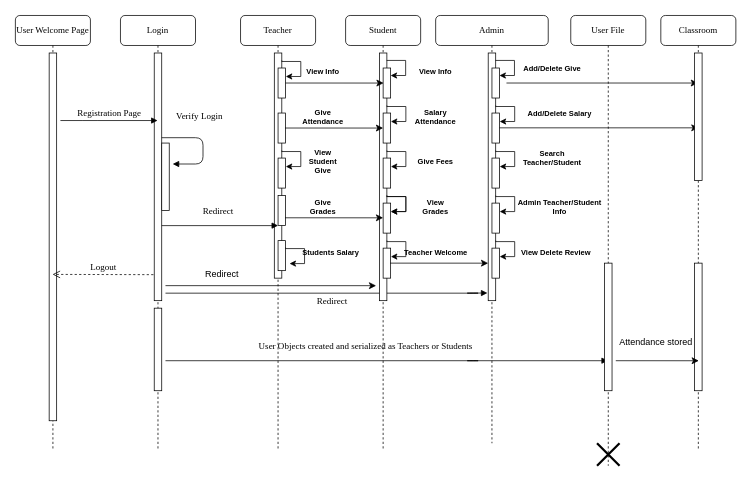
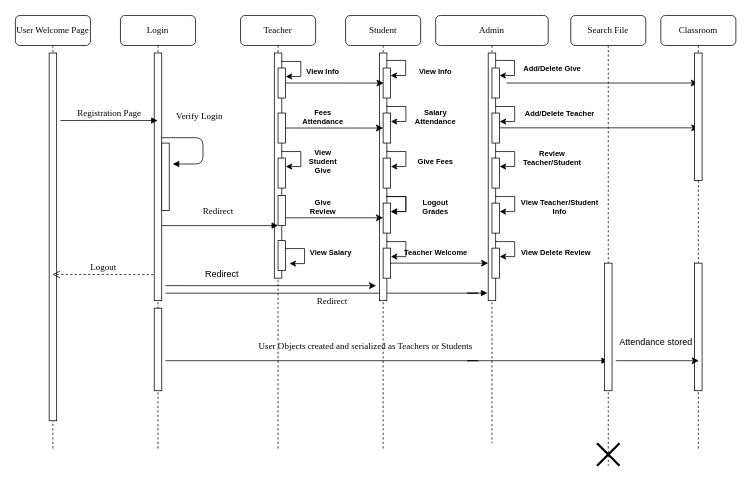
- <mxCell id="53" value="User File" style="shape=umlLifeline;perimeter=lifelinePerimeter;whiteSpace=wrap;html=1;container=1;collapsible=0;recursiveResize=0;outlineConnect=0;rounded=1;shadow=0;comic=0;labelBackgroundColor=none;strokeWidth=1;fontFamily=Verdana;fontSize=12;align=center;" parent="1" vertex="1"><mxGeometry x="760" y="20" width="100" height="600" as="geometry" /></mxCell>
+ <mxCell id="53" value="Search File" style="shape=umlLifeline;perimeter=lifelinePerimeter;whiteSpace=wrap;html=1;container=1;collapsible=0;recursiveResize=0;outlineConnect=0;rounded=1;shadow=0;comic=0;labelBackgroundColor=none;strokeWidth=1;fontFamily=Verdana;fontSize=12;align=center;" parent="1" vertex="1"><mxGeometry x="760" y="20" width="100" height="600" as="geometry" /></mxCell>
- <mxCell id="57" value="Add/Delete Salary" style="text;html=1;align=center;verticalAlign=middle;resizable=0;points=[];autosize=1;strokeColor=none;fillColor=none;fontSize=10;fontStyle=1" vertex="1" parent="53"><mxGeometry x="-75" y="115" width="120" height="30" as="geometry" /></mxCell>
+ <mxCell id="57" value="Add/Delete Teacher" style="text;html=1;align=center;verticalAlign=middle;resizable=0;points=[];autosize=1;strokeColor=none;fillColor=none;fontSize=10;fontStyle=1" vertex="1" parent="53"><mxGeometry x="-75" y="115" width="120" height="30" as="geometry" /></mxCell>
- <mxCell id="70" value="Give Attendance" style="text;html=1;strokeColor=none;fillColor=none;align=center;verticalAlign=middle;whiteSpace=wrap;rounded=0;fontSize=10;fontStyle=1" parent="1" vertex="1"><mxGeometry x="400" y="140" width="60" height="30" as="geometry" /></mxCell>
+ <mxCell id="70" value="Fees Attendance" style="text;html=1;strokeColor=none;fillColor=none;align=center;verticalAlign=middle;whiteSpace=wrap;rounded=0;fontSize=10;fontStyle=1" parent="1" vertex="1"><mxGeometry x="400" y="140" width="60" height="30" as="geometry" /></mxCell>
- <mxCell id="77" value="Search &lt;br&gt;Teacher/Student" style="text;html=1;align=center;verticalAlign=middle;resizable=0;points=[];autosize=1;strokeColor=none;fillColor=none;fontSize=10;fontStyle=1" vertex="1" parent="1"><mxGeometry x="685" y="190" width="100" height="40" as="geometry" /></mxCell>
+ <mxCell id="77" value="Review &lt;br&gt;Teacher/Student" style="text;html=1;align=center;verticalAlign=middle;resizable=0;points=[];autosize=1;strokeColor=none;fillColor=none;fontSize=10;fontStyle=1" vertex="1" parent="1"><mxGeometry x="685" y="190" width="100" height="40" as="geometry" /></mxCell>
- <mxCell id="68" value="Give Grades" style="text;html=1;strokeColor=none;fillColor=none;align=center;verticalAlign=middle;whiteSpace=wrap;rounded=0;fontSize=10;fontStyle=1" parent="1" vertex="1"><mxGeometry x="400" y="260" width="60" height="30" as="geometry" /></mxCell>
+ <mxCell id="68" value="Give Review" style="text;html=1;strokeColor=none;fillColor=none;align=center;verticalAlign=middle;whiteSpace=wrap;rounded=0;fontSize=10;fontStyle=1" parent="1" vertex="1"><mxGeometry x="400" y="260" width="60" height="30" as="geometry" /></mxCell>
- <mxCell id="44" value="View Grades" style="text;html=1;strokeColor=none;fillColor=none;align=center;verticalAlign=middle;whiteSpace=wrap;rounded=0;fontSize=10;fontStyle=1" parent="34" vertex="1"><mxGeometry x="-30" y="240" width="60" height="30" as="geometry" /></mxCell>
+ <mxCell id="44" value="Logout Grades" style="text;html=1;strokeColor=none;fillColor=none;align=center;verticalAlign=middle;whiteSpace=wrap;rounded=0;fontSize=10;fontStyle=1" parent="34" vertex="1"><mxGeometry x="-30" y="240" width="60" height="30" as="geometry" /></mxCell>
- <mxCell id="58" value="Admin Teacher/Student&lt;br&gt;Info" style="text;html=1;align=center;verticalAlign=middle;resizable=0;points=[];autosize=1;strokeColor=none;fillColor=none;fontSize=10;fontStyle=1" vertex="1" parent="53"><mxGeometry x="-80" y="235" width="130" height="40" as="geometry" /></mxCell>
+ <mxCell id="58" value="View Teacher/Student&lt;br&gt;Info" style="text;html=1;align=center;verticalAlign=middle;resizable=0;points=[];autosize=1;strokeColor=none;fillColor=none;fontSize=10;fontStyle=1" vertex="1" parent="53"><mxGeometry x="-80" y="235" width="130" height="40" as="geometry" /></mxCell>
- <mxCell id="78" value="&lt;font style=&quot;font-size: 10px;&quot;&gt;Students Salary&lt;/font&gt;" style="text;html=1;align=center;verticalAlign=middle;resizable=0;points=[];autosize=1;strokeColor=none;fillColor=none;fontSize=12;fontStyle=1" vertex="1" parent="1"><mxGeometry x="400" y="320" width="80" height="30" as="geometry" /></mxCell>
+ <mxCell id="78" value="&lt;font style=&quot;font-size: 10px;&quot;&gt;View Salary&lt;/font&gt;" style="text;html=1;align=center;verticalAlign=middle;resizable=0;points=[];autosize=1;strokeColor=none;fillColor=none;fontSize=12;fontStyle=1" vertex="1" parent="1"><mxGeometry x="400" y="320" width="80" height="30" as="geometry" /></mxCell>
